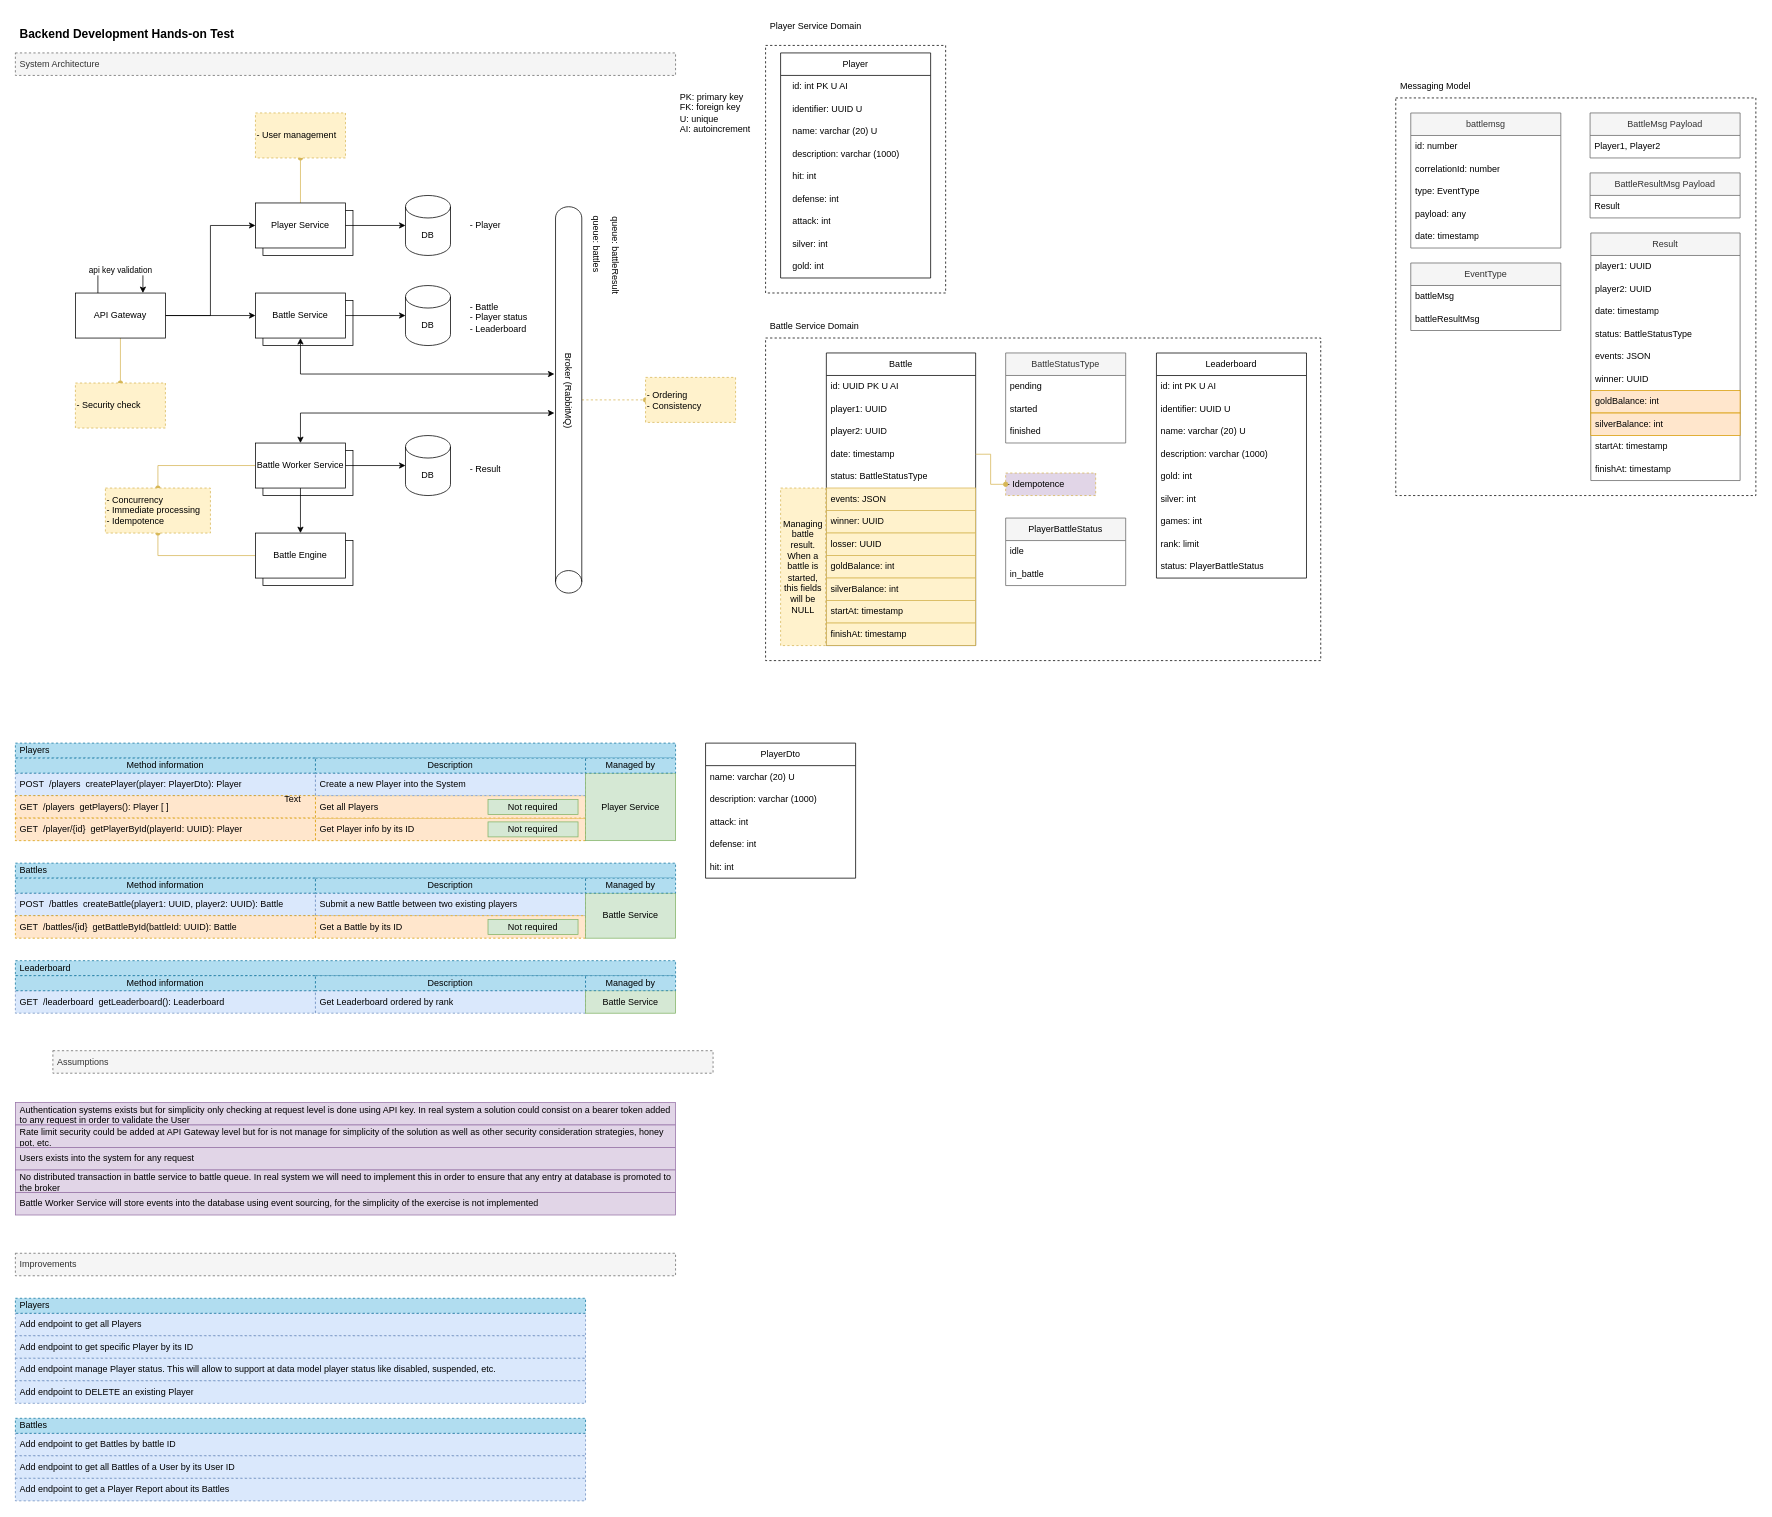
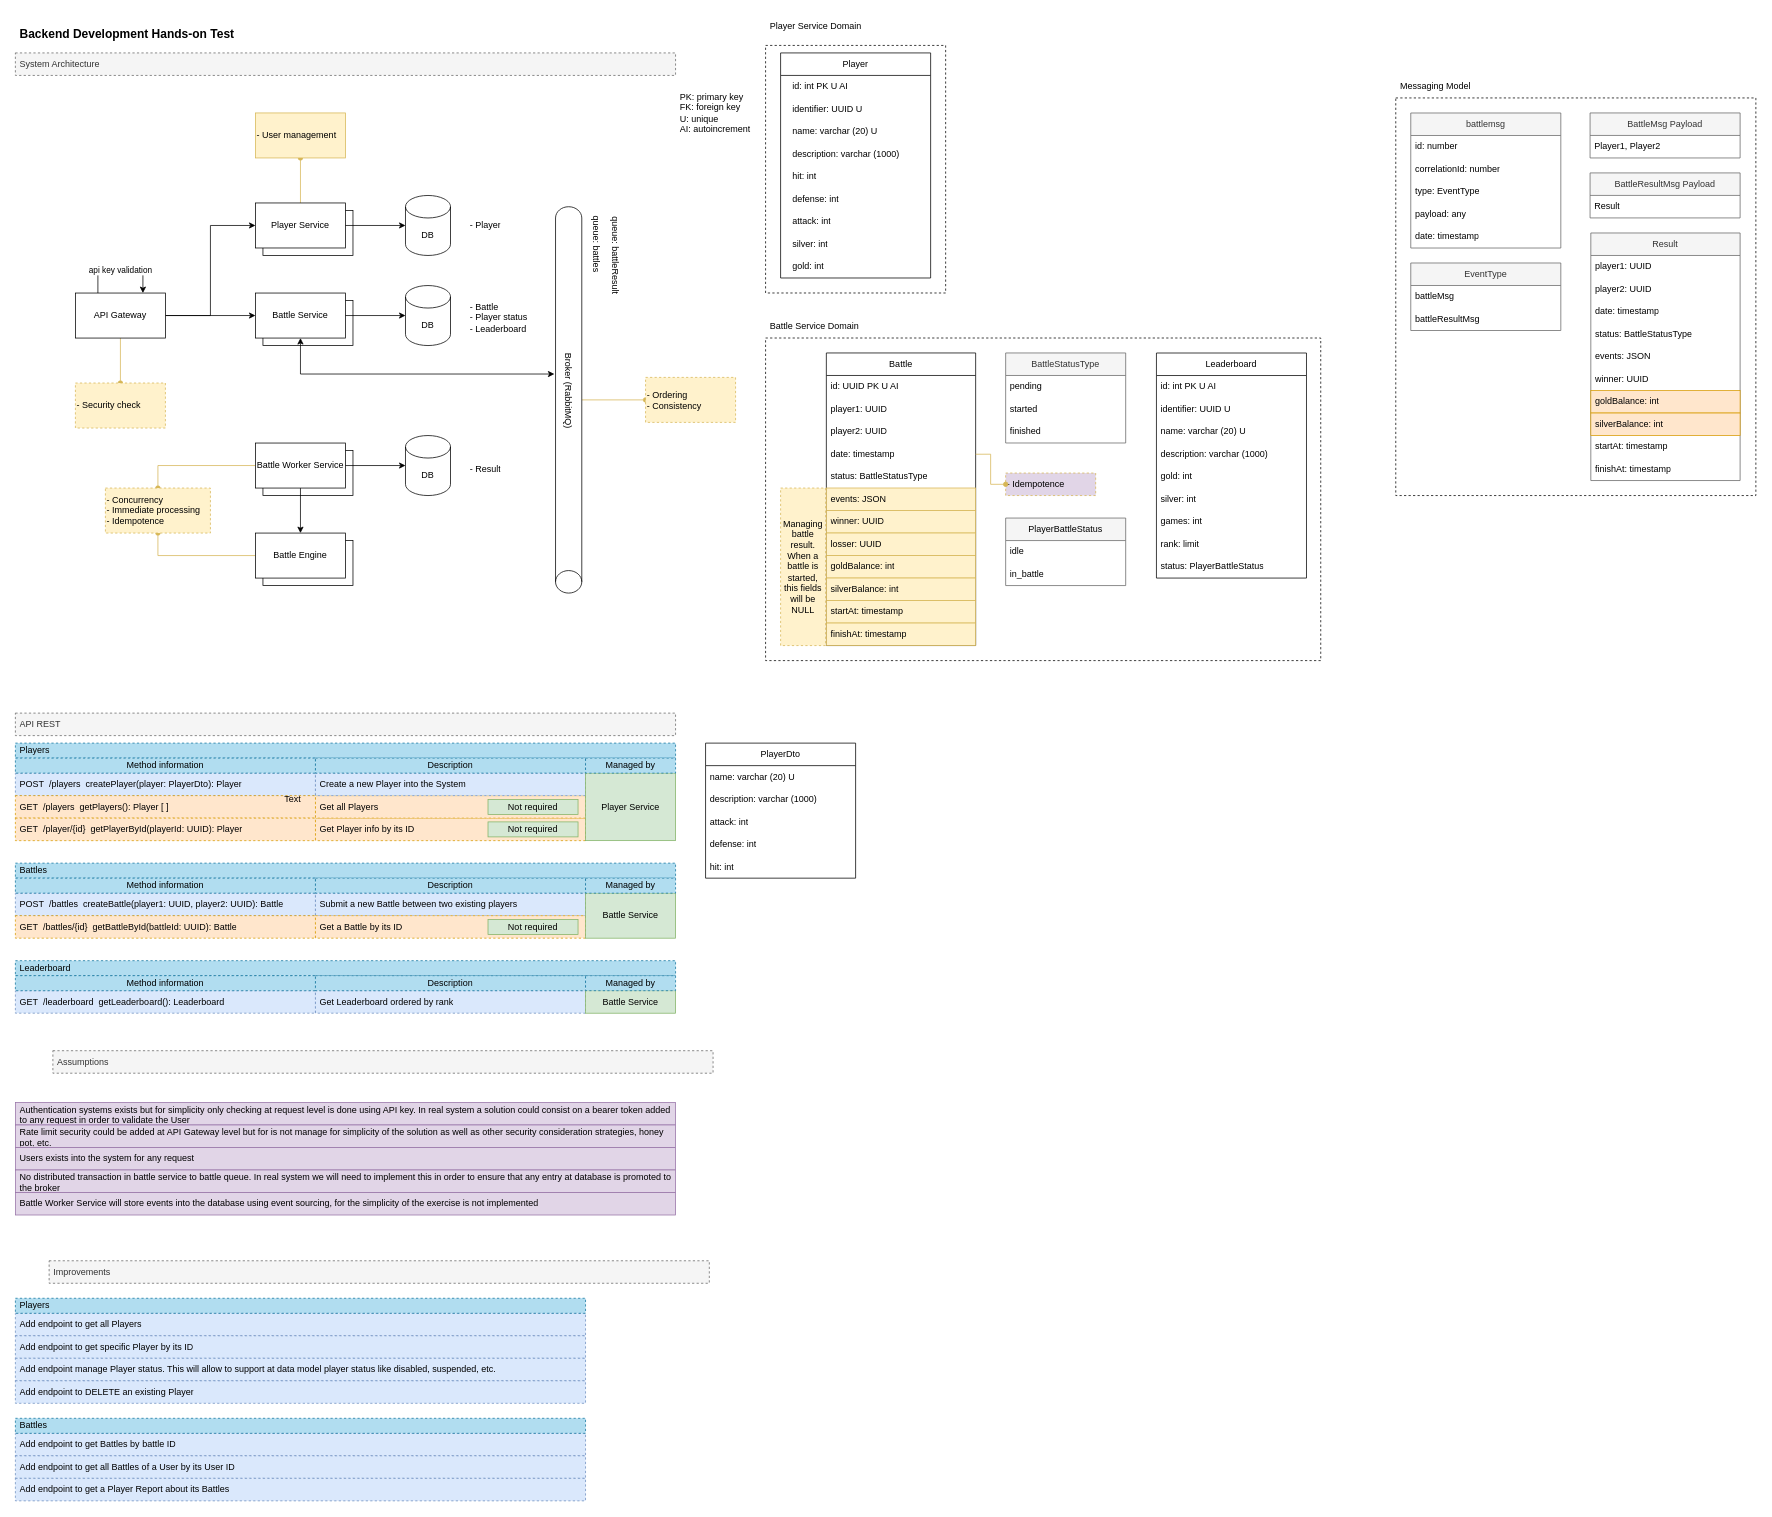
- <mxCell id="95" value="- User management" style="rounded=0;whiteSpace=wrap;html=1;fillColor=#fff2cc;strokeColor=#d6b656;dashed=1;align=left;" parent="1" vertex="1"><mxGeometry x="340" y="150" width="120" height="60" as="geometry" /></mxCell>
+ <mxCell id="95" value="- User management" style="rounded=0;whiteSpace=wrap;html=1;fillColor=#fff2cc;strokeColor=#d6b656;dashed=0;align=left;" parent="1" vertex="1"><mxGeometry x="340" y="150" width="120" height="60" as="geometry" /></mxCell>
- <mxCell id="7" style="edgeStyle=orthogonalEdgeStyle;rounded=0;orthogonalLoop=1;jettySize=auto;html=1;exitX=0;exitY=0.5;exitDx=0;exitDy=0;exitPerimeter=0;entryX=0;entryY=0.5;entryDx=0;entryDy=0;fillColor=#fff2cc;strokeColor=#d6b656;endArrow=oval;endFill=1;dashed=1;" parent="1" source="88" target="94" edge="1"><mxGeometry relative="1" as="geometry" /></mxCell>
+ <mxCell id="7" style="edgeStyle=orthogonalEdgeStyle;rounded=0;orthogonalLoop=1;jettySize=auto;html=1;exitX=0;exitY=0.5;exitDx=0;exitDy=0;exitPerimeter=0;entryX=0;entryY=0.5;entryDx=0;entryDy=0;fillColor=#fff2cc;strokeColor=#d6b656;endArrow=oval;endFill=1;" parent="1" source="88" target="94" edge="1"><mxGeometry relative="1" as="geometry" /></mxCell>
- <mxCell id="92" style="edgeStyle=orthogonalEdgeStyle;rounded=0;orthogonalLoop=1;jettySize=auto;html=1;exitX=0.5;exitY=0;exitDx=0;exitDy=0;entryX=1.044;entryY=0.466;entryDx=0;entryDy=0;entryPerimeter=0;startArrow=classic;startFill=1;" parent="1" source="83" target="88" edge="1"><mxGeometry relative="1" as="geometry" /></mxCell>
+ <mxCell id="12" value="API REST" style="text;strokeColor=#666666;fillColor=#f5f5f5;align=left;verticalAlign=middle;spacingLeft=4;spacingRight=4;overflow=hidden;points=[[0,0.5],[1,0.5]];portConstraint=eastwest;rotatable=0;whiteSpace=wrap;html=1;fontColor=#333333;dashed=1;" parent="1" vertex="1"><mxGeometry x="20" y="950" width="880" height="30" as="geometry" /></mxCell>
- <mxCell id="20" value="Improvements" style="text;strokeColor=#666666;fillColor=#f5f5f5;align=left;verticalAlign=middle;spacingLeft=4;spacingRight=4;overflow=hidden;points=[[0,0.5],[1,0.5]];portConstraint=eastwest;rotatable=0;whiteSpace=wrap;html=1;fontColor=#333333;dashed=1;" parent="1" vertex="1"><mxGeometry x="20" y="1670" width="880" height="30" as="geometry" /></mxCell>
+ <mxCell id="20" value="Improvements" style="text;strokeColor=#666666;fillColor=#f5f5f5;align=left;verticalAlign=middle;spacingLeft=4;spacingRight=4;overflow=hidden;points=[[0,0.5],[1,0.5]];portConstraint=eastwest;rotatable=0;whiteSpace=wrap;html=1;fontColor=#333333;dashed=1;" parent="1" vertex="1"><mxGeometry x="65" y="1680" width="880" height="30" as="geometry" /></mxCell>
